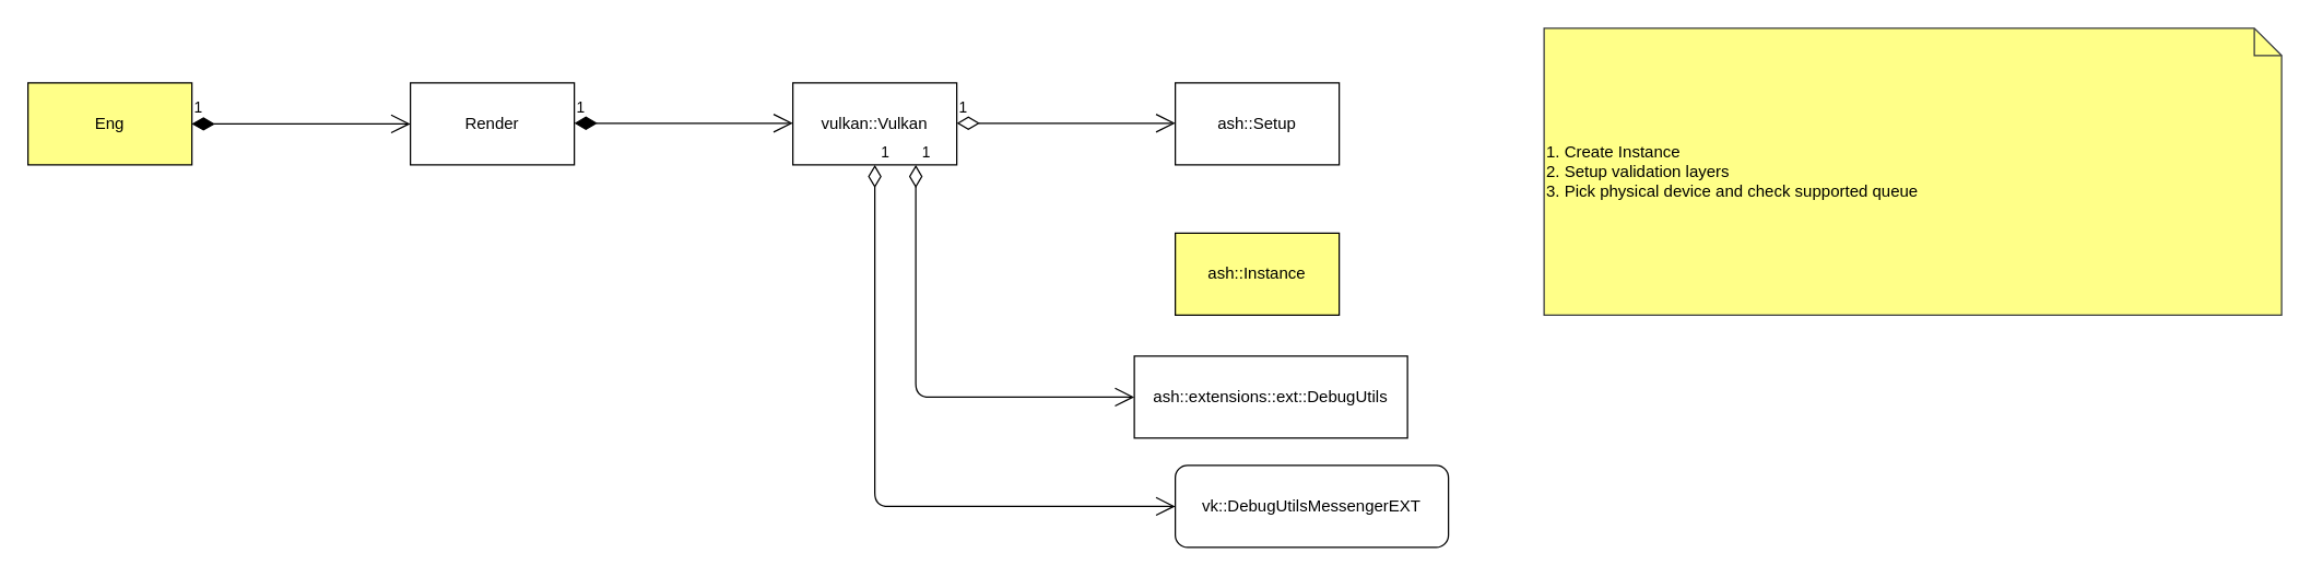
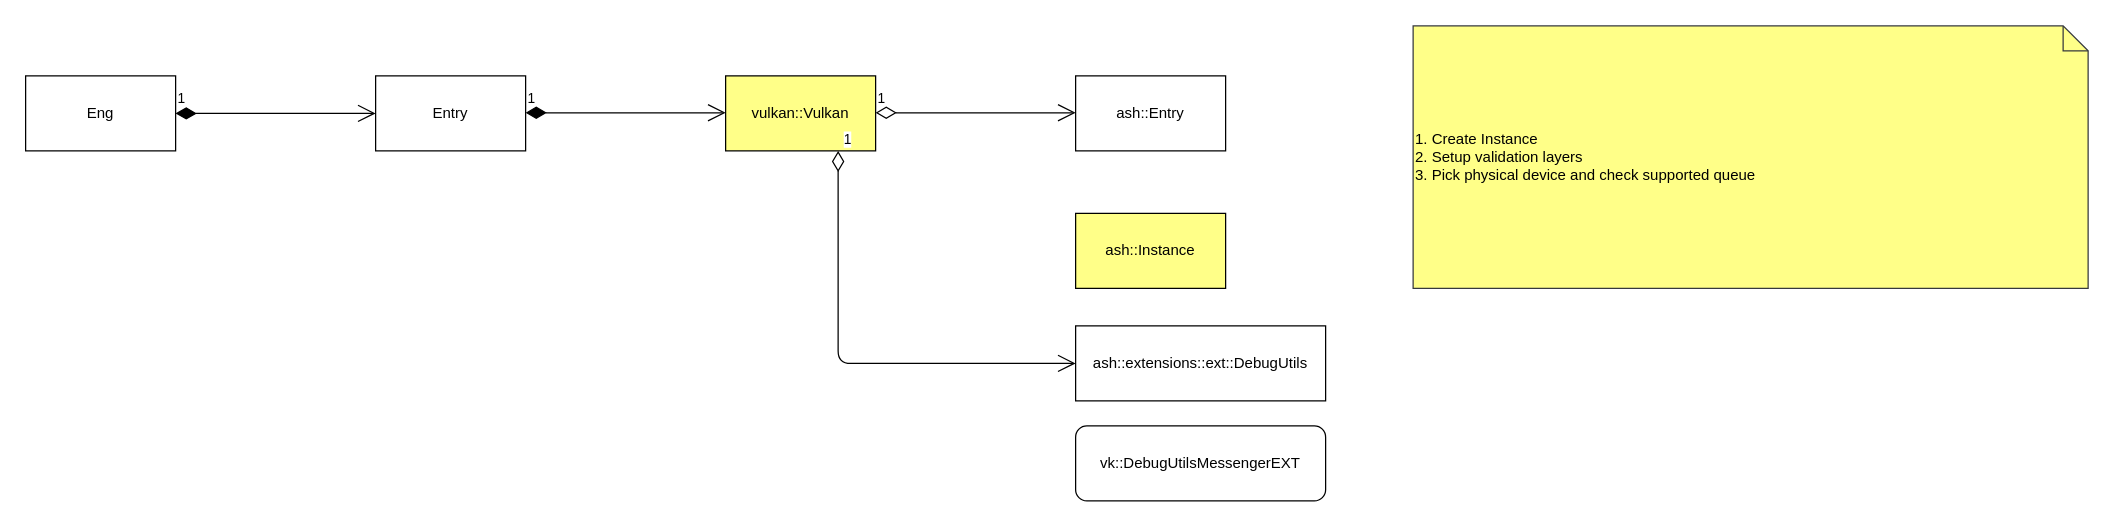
- <mxCell id="2" value="Eng" style="rounded=0;whiteSpace=wrap;html=1;fillColor=#ffff88;" vertex="1" parent="1"><mxGeometry x="20" y="60" width="120" height="60" as="geometry" /></mxCell>
+ <mxCell id="2" value="Eng" style="rounded=0;whiteSpace=wrap;html=1;" vertex="1" parent="1"><mxGeometry x="20" y="60" width="120" height="60" as="geometry" /></mxCell>
- <mxCell id="4" value="Render" style="rounded=0;whiteSpace=wrap;html=1;" vertex="1" parent="1"><mxGeometry x="300" y="60" width="120" height="60" as="geometry" /></mxCell>
+ <mxCell id="4" value="Entry" style="rounded=0;whiteSpace=wrap;html=1;" vertex="1" parent="1"><mxGeometry x="300" y="60" width="120" height="60" as="geometry" /></mxCell>
- <mxCell id="6" value="vulkan::Vulkan" style="rounded=0;whiteSpace=wrap;html=1;" vertex="1" parent="1"><mxGeometry x="580" y="60" width="120" height="60" as="geometry" /></mxCell>
+ <mxCell id="6" value="vulkan::Vulkan" style="rounded=0;whiteSpace=wrap;html=1;fillColor=#ffff88;" vertex="1" parent="1"><mxGeometry x="580" y="60" width="120" height="60" as="geometry" /></mxCell>
- <mxCell id="7" value="ash::Setup" style="rounded=0;whiteSpace=wrap;html=1;" vertex="1" parent="1"><mxGeometry x="860" y="60" width="120" height="60" as="geometry" /></mxCell>
+ <mxCell id="7" value="ash::Entry" style="rounded=0;whiteSpace=wrap;html=1;" vertex="1" parent="1"><mxGeometry x="860" y="60" width="120" height="60" as="geometry" /></mxCell>
- <mxCell id="10" value="ash::extensions::ext::DebugUtils" style="rounded=0;whiteSpace=wrap;html=1;" vertex="1" parent="1"><mxGeometry x="830" y="260" width="200" height="60" as="geometry" /></mxCell>
+ <mxCell id="10" value="ash::extensions::ext::DebugUtils" style="rounded=0;whiteSpace=wrap;html=1;" vertex="1" parent="1"><mxGeometry x="860" y="260" width="200" height="60" as="geometry" /></mxCell>
- <mxCell id="13" value="1" style="endArrow=open;html=1;endSize=12;startArrow=diamondThin;startSize=14;startFill=0;edgeStyle=orthogonalEdgeStyle;align=left;verticalAlign=bottom;exitX=0.5;exitY=1;exitDx=0;exitDy=0;entryX=0;entryY=0.5;entryDx=0;entryDy=0;" edge="1" parent="1" source="6" target="11"><mxGeometry x="-1" y="3" relative="1" as="geometry"><mxPoint x="680" y="130" as="sourcePoint" /><mxPoint x="870" y="300" as="targetPoint" /></mxGeometry></mxCell>
